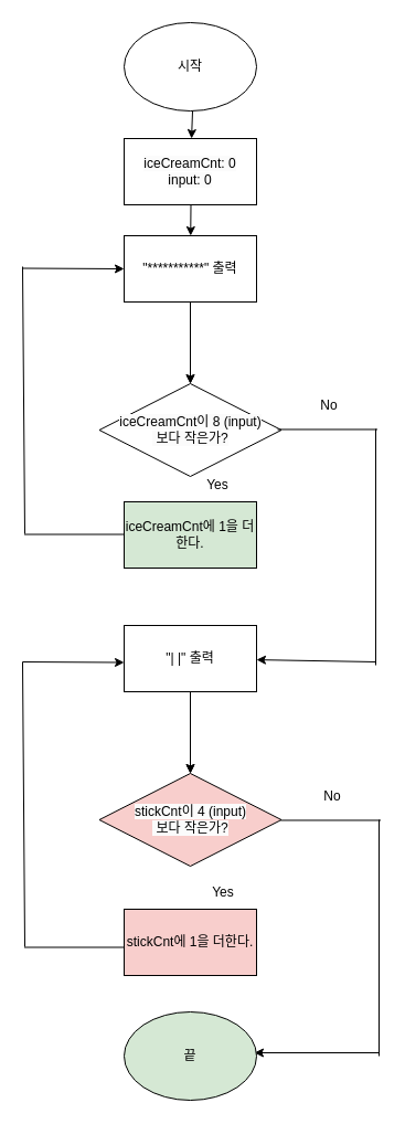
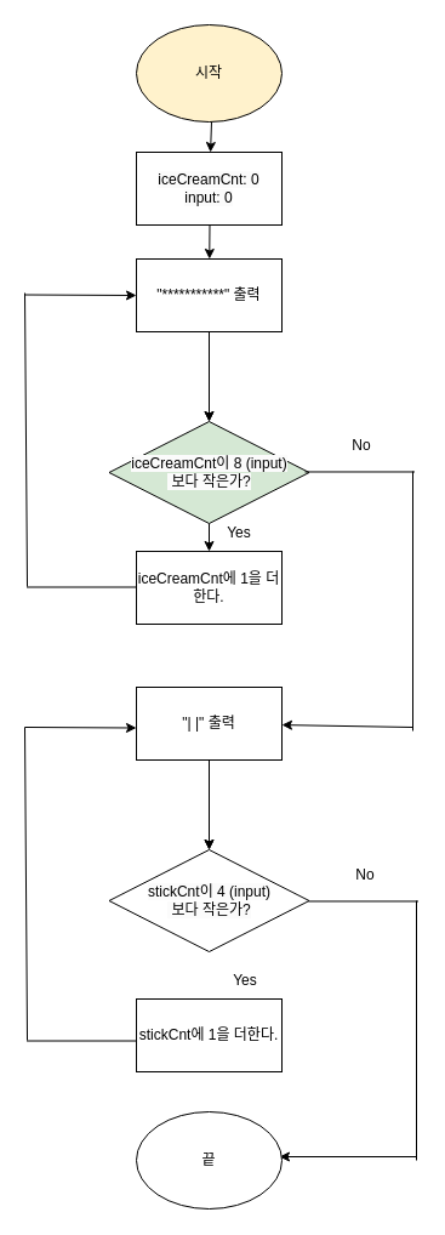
- <mxCell id="2" value="시작" style="ellipse;whiteSpace=wrap;html=1;" vertex="1" parent="1"><mxGeometry x="112" y="20" width="120" height="80" as="geometry" /></mxCell>
+ <mxCell id="2" value="시작" style="ellipse;whiteSpace=wrap;html=1;fillColor=#fff2cc;" vertex="1" parent="1"><mxGeometry x="112" y="20" width="120" height="80" as="geometry" /></mxCell>
- <mxCell id="9" value="&lt;span style=&quot;color: rgb(0, 0, 0); font-family: Helvetica; font-size: 12px; font-style: normal; font-variant-ligatures: normal; font-variant-caps: normal; font-weight: 400; letter-spacing: normal; orphans: 2; text-align: center; text-indent: 0px; text-transform: none; widows: 2; word-spacing: 0px; -webkit-text-stroke-width: 0px; background-color: rgb(251, 251, 251); text-decoration-thickness: initial; text-decoration-style: initial; text-decoration-color: initial; float: none; display: inline !important;&quot;&gt;iceCreamCnt이 8 (input)&lt;br&gt;&amp;nbsp;보다 작은가?&lt;/span&gt;" style="rhombus;whiteSpace=wrap;html=1;" vertex="1" parent="1"><mxGeometry x="89.5" y="347" width="165" height="84" as="geometry" /></mxCell>
+ <mxCell id="9" value="&lt;span style=&quot;color: rgb(0, 0, 0); font-family: Helvetica; font-size: 12px; font-style: normal; font-variant-ligatures: normal; font-variant-caps: normal; font-weight: 400; letter-spacing: normal; orphans: 2; text-align: center; text-indent: 0px; text-transform: none; widows: 2; word-spacing: 0px; -webkit-text-stroke-width: 0px; background-color: rgb(251, 251, 251); text-decoration-thickness: initial; text-decoration-style: initial; text-decoration-color: initial; float: none; display: inline !important;&quot;&gt;iceCreamCnt이 8 (input)&lt;br&gt;&amp;nbsp;보다 작은가?&lt;/span&gt;" style="rhombus;whiteSpace=wrap;html=1;fillColor=#d5e8d4;" vertex="1" parent="1"><mxGeometry x="89.5" y="347" width="165" height="84" as="geometry" /></mxCell>
+ <mxCell id="8" value="" style="edgeStyle=orthogonalEdgeStyle;rounded=0;orthogonalLoop=1;jettySize=auto;html=1;" edge="1" parent="1" source="9" target="10"><mxGeometry relative="1" as="geometry" /></mxCell>
- <mxCell id="10" value="iceCreamCnt에 1을 더한다." style="rounded=0;whiteSpace=wrap;html=1;fillColor=#d5e8d4;" vertex="1" parent="1"><mxGeometry x="112" y="454" width="120" height="60" as="geometry" /></mxCell>
+ <mxCell id="10" value="iceCreamCnt에 1을 더한다." style="rounded=0;whiteSpace=wrap;html=1;" vertex="1" parent="1"><mxGeometry x="112" y="454" width="120" height="60" as="geometry" /></mxCell>
- <mxCell id="15" value="&lt;span style=&quot;color: rgb(0, 0, 0); font-family: Helvetica; font-size: 12px; font-style: normal; font-variant-ligatures: normal; font-variant-caps: normal; font-weight: 400; letter-spacing: normal; orphans: 2; text-align: center; text-indent: 0px; text-transform: none; widows: 2; word-spacing: 0px; -webkit-text-stroke-width: 0px; background-color: rgb(251, 251, 251); text-decoration-thickness: initial; text-decoration-style: initial; text-decoration-color: initial; float: none; display: inline !important;&quot;&gt;stickCnt이 4 (input)&lt;br&gt;&amp;nbsp;보다 작은가?&lt;/span&gt;" style="rhombus;whiteSpace=wrap;html=1;fillColor=#f8cecc;" vertex="1" parent="1"><mxGeometry x="89.5" y="700" width="165" height="84" as="geometry" /></mxCell>
+ <mxCell id="15" value="&lt;span style=&quot;color: rgb(0, 0, 0); font-family: Helvetica; font-size: 12px; font-style: normal; font-variant-ligatures: normal; font-variant-caps: normal; font-weight: 400; letter-spacing: normal; orphans: 2; text-align: center; text-indent: 0px; text-transform: none; widows: 2; word-spacing: 0px; -webkit-text-stroke-width: 0px; background-color: rgb(251, 251, 251); text-decoration-thickness: initial; text-decoration-style: initial; text-decoration-color: initial; float: none; display: inline !important;&quot;&gt;stickCnt이 4 (input)&lt;br&gt;&amp;nbsp;보다 작은가?&lt;/span&gt;" style="rhombus;whiteSpace=wrap;html=1;" vertex="1" parent="1"><mxGeometry x="89.5" y="700" width="165" height="84" as="geometry" /></mxCell>
- <mxCell id="19" value="stickCnt에 1을 더한다." style="rounded=0;whiteSpace=wrap;html=1;fillColor=#f8cecc;" vertex="1" parent="1"><mxGeometry x="112" y="823" width="120" height="60" as="geometry" /></mxCell>
+ <mxCell id="19" value="stickCnt에 1을 더한다." style="rounded=0;whiteSpace=wrap;html=1;" vertex="1" parent="1"><mxGeometry x="112" y="823" width="120" height="60" as="geometry" /></mxCell>
- <mxCell id="29" value="끝" style="ellipse;whiteSpace=wrap;html=1;fillColor=#d5e8d4;" vertex="1" parent="1"><mxGeometry x="112" y="916" width="120" height="80" as="geometry" /></mxCell>
+ <mxCell id="29" value="끝" style="ellipse;whiteSpace=wrap;html=1;" vertex="1" parent="1"><mxGeometry x="112" y="916" width="120" height="80" as="geometry" /></mxCell>
